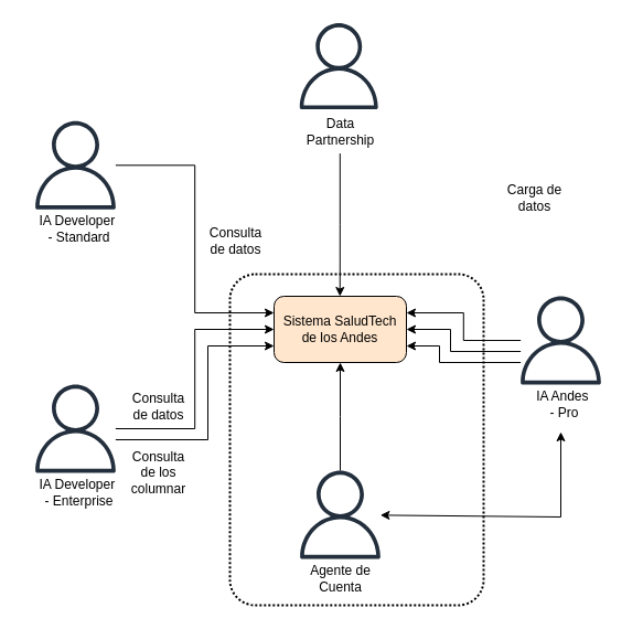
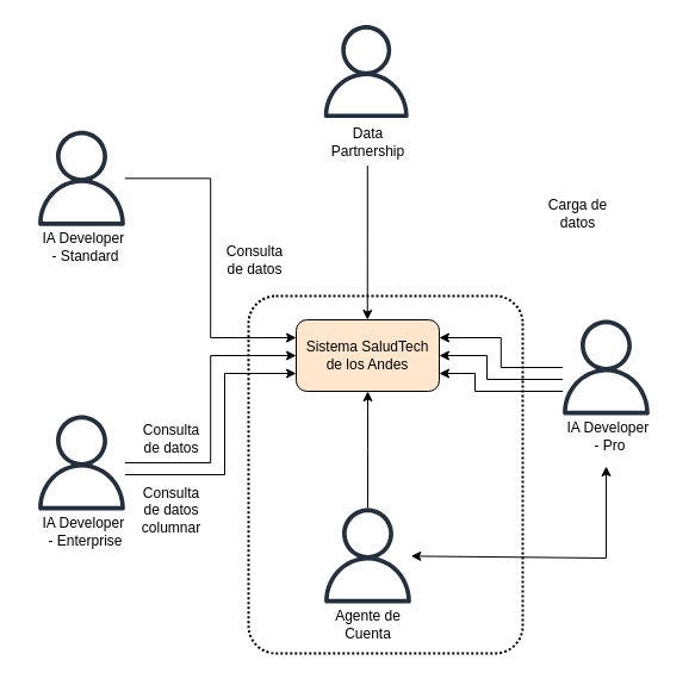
- <mxCell id="12" value="IA Andes&amp;nbsp;&lt;div&gt;- Pro&lt;/div&gt;" style="text;html=1;align=center;verticalAlign=middle;resizable=0;points=[];autosize=1;strokeColor=none;fillColor=none;" parent="10" vertex="1"><mxGeometry x="-7.273" y="78" width="100" height="40" as="geometry" /></mxCell>
+ <mxCell id="12" value="IA Developer&amp;nbsp;&lt;div&gt;- Pro&lt;/div&gt;" style="text;html=1;align=center;verticalAlign=middle;resizable=0;points=[];autosize=1;strokeColor=none;fillColor=none;" parent="10" vertex="1"><mxGeometry x="-7.273" y="78" width="100" height="40" as="geometry" /></mxCell>
- <mxCell id="27" value="Consulta&lt;div&gt;&lt;span style=&quot;background-color: transparent; color: light-dark(rgb(0, 0, 0), rgb(255, 255, 255));&quot;&gt;de los&lt;/span&gt;&lt;/div&gt;&lt;div&gt;&lt;span style=&quot;background-color: transparent; color: light-dark(rgb(0, 0, 0), rgb(255, 255, 255));&quot;&gt;columnar&lt;/span&gt;&lt;/div&gt;" style="text;html=1;align=center;verticalAlign=middle;resizable=0;points=[];autosize=1;strokeColor=none;fillColor=none;" vertex="1" parent="1"><mxGeometry x="108" y="398" width="70" height="60" as="geometry" /></mxCell>
+ <mxCell id="27" value="Consulta&lt;div&gt;&lt;span style=&quot;background-color: transparent; color: light-dark(rgb(0, 0, 0), rgb(255, 255, 255));&quot;&gt;de datos&lt;/span&gt;&lt;/div&gt;&lt;div&gt;&lt;span style=&quot;background-color: transparent; color: light-dark(rgb(0, 0, 0), rgb(255, 255, 255));&quot;&gt;columnar&lt;/span&gt;&lt;/div&gt;" style="text;html=1;align=center;verticalAlign=middle;resizable=0;points=[];autosize=1;strokeColor=none;fillColor=none;" vertex="1" parent="1"><mxGeometry x="108" y="398" width="70" height="60" as="geometry" /></mxCell>
